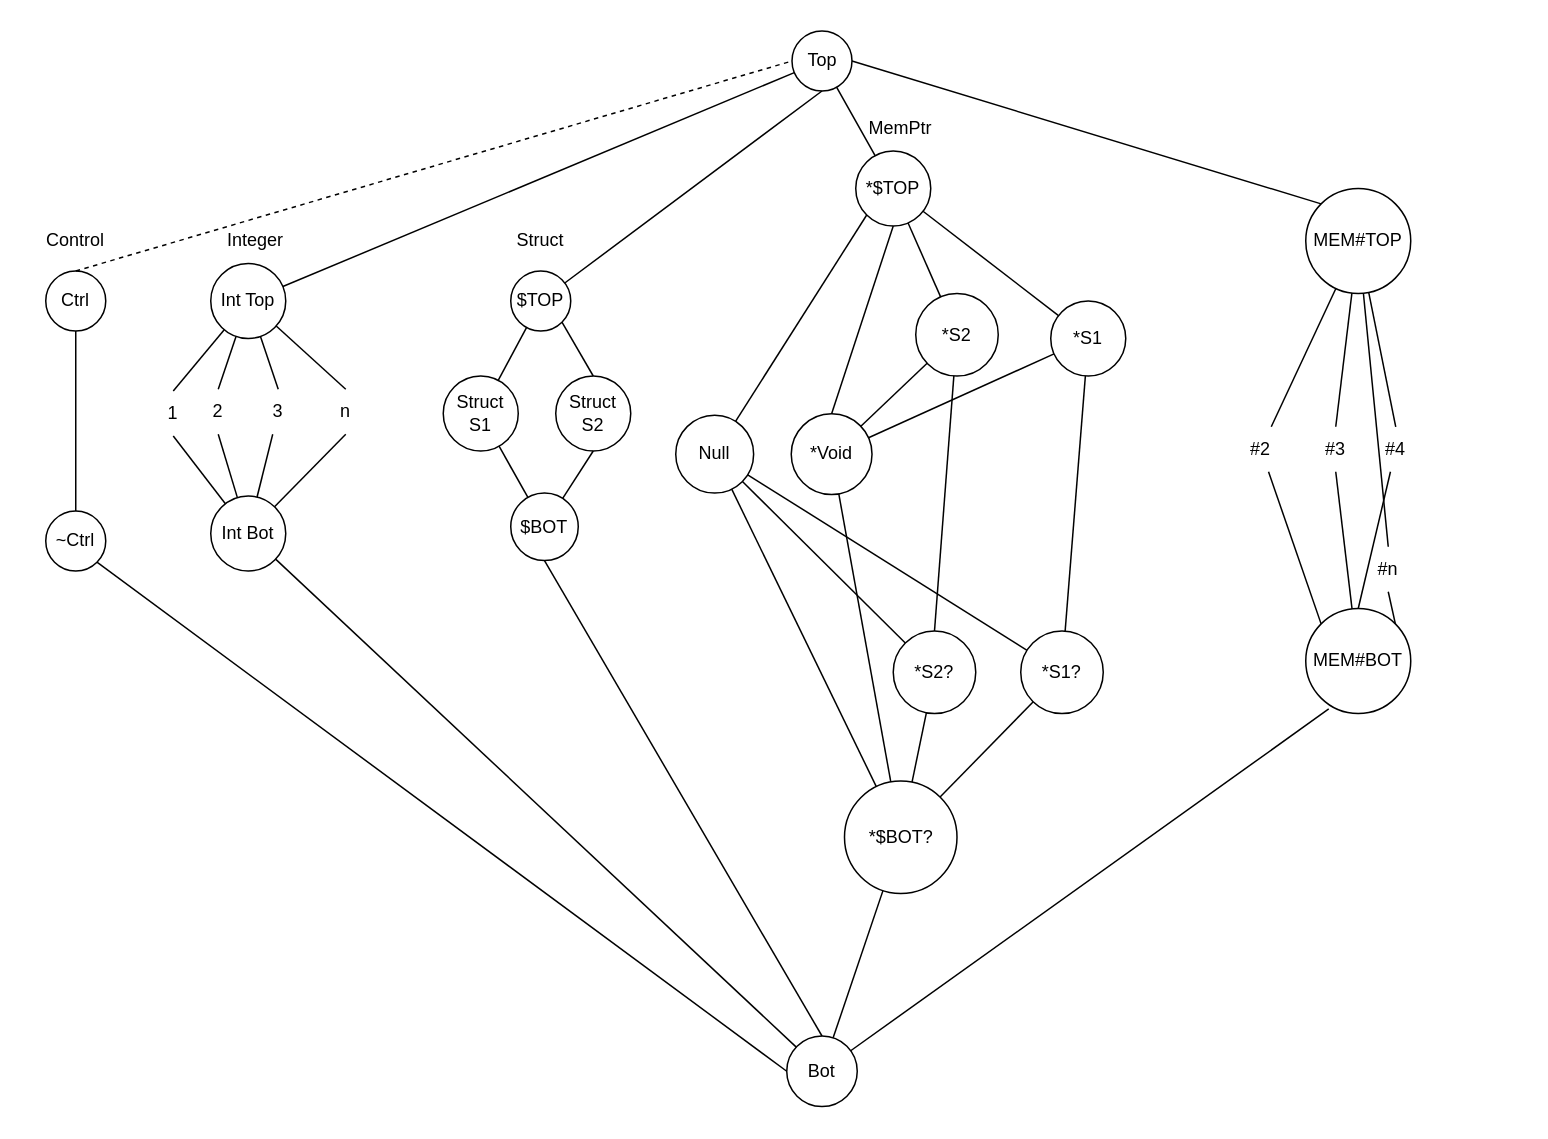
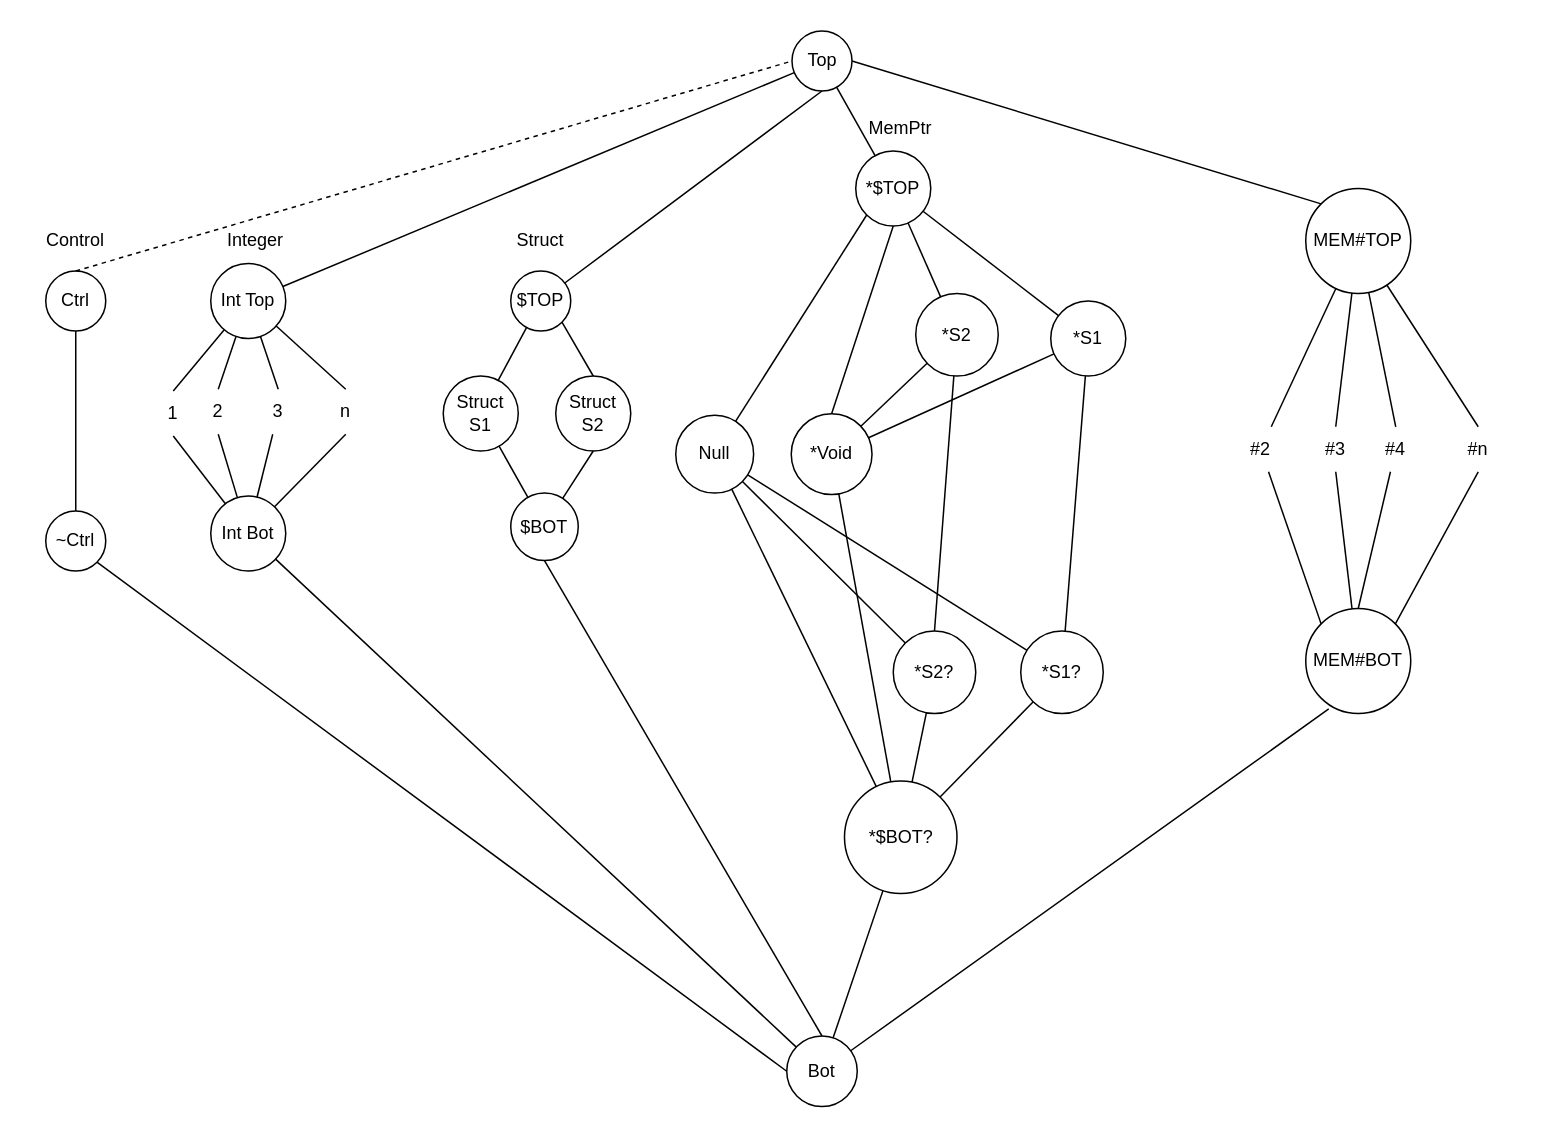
- <mxCell id="45" value="#n" style="text;html=1;strokeColor=none;fillColor=none;align=center;verticalAlign=middle;whiteSpace=wrap;rounded=0;" parent="1" vertex="1"><mxGeometry x="900" y="363.85" width="50" height="30" as="geometry" /></mxCell>
+ <mxCell id="45" value="#n" style="text;html=1;strokeColor=none;fillColor=none;align=center;verticalAlign=middle;whiteSpace=wrap;rounded=0;" parent="1" vertex="1"><mxGeometry x="960" y="283.85" width="50" height="30" as="geometry" /></mxCell>
